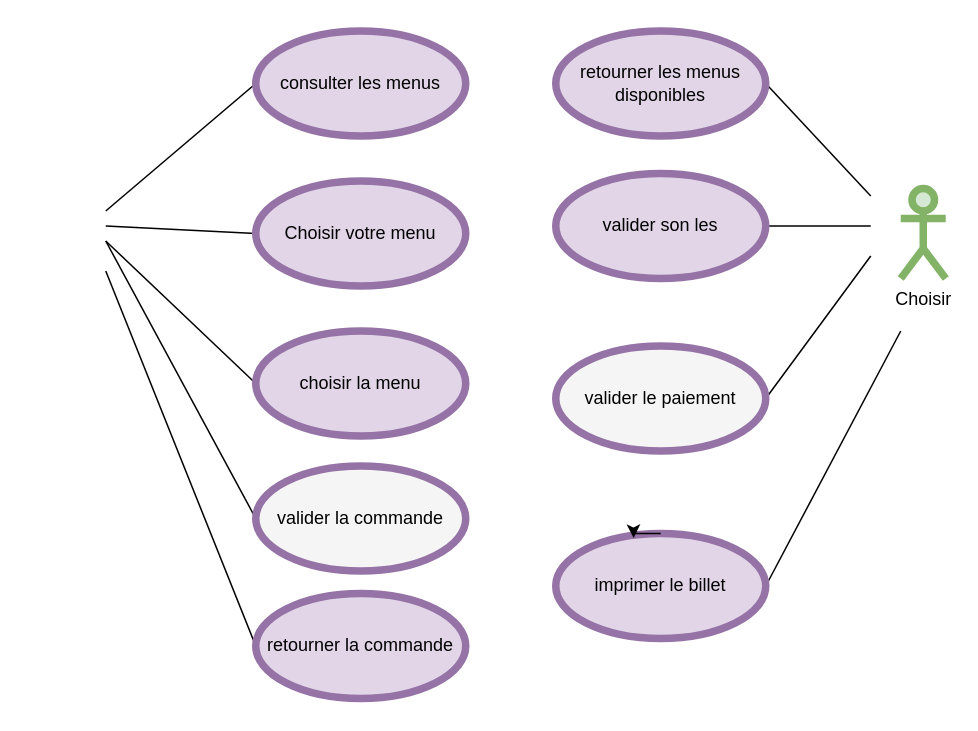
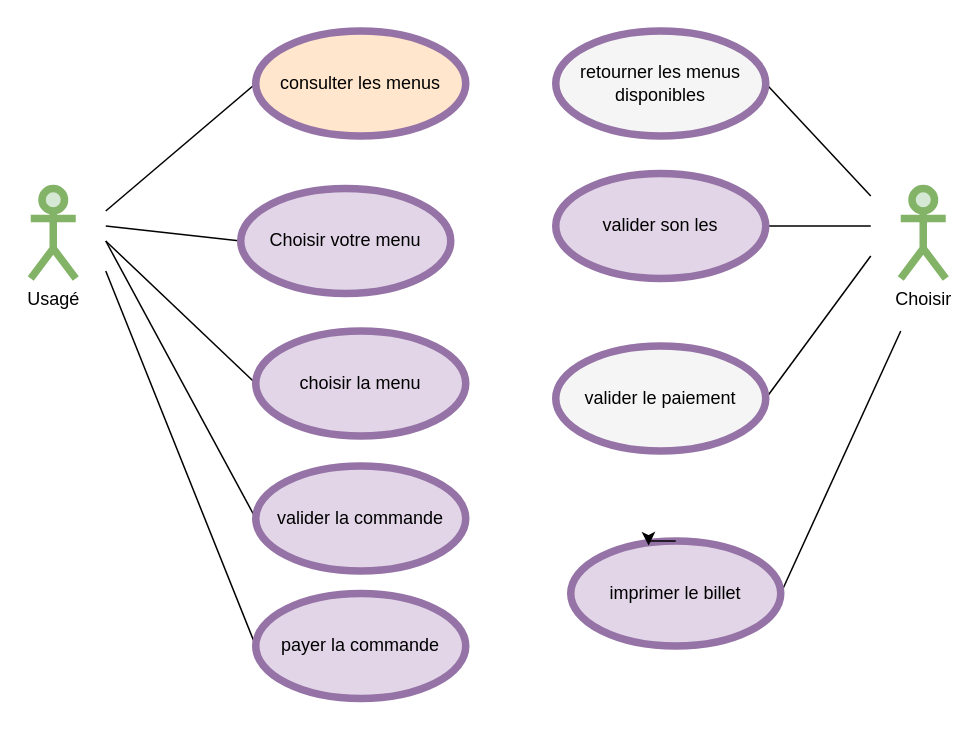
- <mxCell id="4" value="consulter les menus" style="ellipse;whiteSpace=wrap;html=1;fillColor=#e1d5e7;strokeColor=#9673a6;strokeWidth=5;" parent="1" vertex="1"><mxGeometry x="170" y="20" width="140" height="70" as="geometry" /></mxCell>
+ <mxCell id="4" value="consulter les menus" style="ellipse;whiteSpace=wrap;html=1;fillColor=#ffe6cc;strokeColor=#9673a6;strokeWidth=5;" parent="1" vertex="1"><mxGeometry x="170" y="20" width="140" height="70" as="geometry" /></mxCell>
- <mxCell id="13" value="retourner les menus disponibles" style="ellipse;whiteSpace=wrap;html=1;fillColor=#e1d5e7;strokeColor=#9673a6;strokeWidth=5;" parent="1" vertex="1"><mxGeometry x="370" y="20" width="140" height="70" as="geometry" /></mxCell>
+ <mxCell id="13" value="retourner les menus disponibles" style="ellipse;whiteSpace=wrap;html=1;fillColor=#f5f5f5;strokeColor=#9673a6;strokeWidth=5;" parent="1" vertex="1"><mxGeometry x="370" y="20" width="140" height="70" as="geometry" /></mxCell>
+ <mxCell id="2" value="Usagé" style="shape=umlActor;verticalLabelPosition=bottom;verticalAlign=top;html=1;fillColor=#d5e8d4;strokeColor=#82b366;strokeWidth=5;" parent="1" vertex="1"><mxGeometry x="20" y="125" width="30" height="60" as="geometry" /></mxCell>
- <mxCell id="6" value="Choisir votre menu" style="ellipse;whiteSpace=wrap;html=1;fillColor=#e1d5e7;strokeColor=#9673a6;strokeWidth=5;" parent="1" vertex="1"><mxGeometry x="170" y="120" width="140" height="70" as="geometry" /></mxCell>
+ <mxCell id="6" value="Choisir votre menu" style="ellipse;whiteSpace=wrap;html=1;fillColor=#e1d5e7;strokeColor=#9673a6;strokeWidth=5;" parent="1" vertex="1"><mxGeometry x="160" y="125" width="140" height="70" as="geometry" /></mxCell>
- <mxCell id="19" value="valider la commande" style="ellipse;whiteSpace=wrap;html=1;fillColor=#f5f5f5;strokeColor=#9673a6;strokeWidth=5;" vertex="1" parent="1"><mxGeometry x="170" y="310" width="140" height="70" as="geometry" /></mxCell>
+ <mxCell id="19" value="valider la commande" style="ellipse;whiteSpace=wrap;html=1;fillColor=#e1d5e7;strokeColor=#9673a6;strokeWidth=5;" vertex="1" parent="1"><mxGeometry x="170" y="310" width="140" height="70" as="geometry" /></mxCell>
- <mxCell id="21" value="imprimer le billet" style="ellipse;whiteSpace=wrap;html=1;fillColor=#e1d5e7;strokeColor=#9673a6;strokeWidth=5;" vertex="1" parent="1"><mxGeometry x="370" y="355" width="140" height="70" as="geometry" /></mxCell>
+ <mxCell id="21" value="imprimer le billet" style="ellipse;whiteSpace=wrap;html=1;fillColor=#e1d5e7;strokeColor=#9673a6;strokeWidth=5;" vertex="1" parent="1"><mxGeometry x="380" y="360" width="140" height="70" as="geometry" /></mxCell>
- <mxCell id="17" value="retourner la commande" style="ellipse;whiteSpace=wrap;html=1;fillColor=#e1d5e7;strokeColor=#9673a6;strokeWidth=5;" parent="1" vertex="1"><mxGeometry x="170" y="395" width="140" height="70" as="geometry" /></mxCell>
+ <mxCell id="17" value="payer la commande" style="ellipse;whiteSpace=wrap;html=1;fillColor=#e1d5e7;strokeColor=#9673a6;strokeWidth=5;" parent="1" vertex="1"><mxGeometry x="170" y="395" width="140" height="70" as="geometry" /></mxCell>
